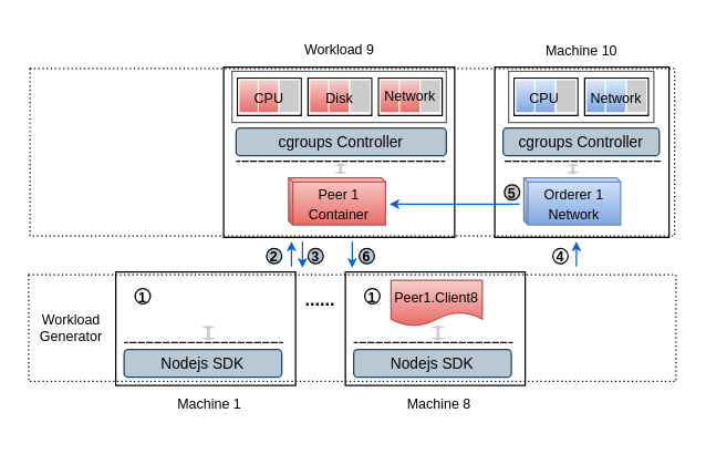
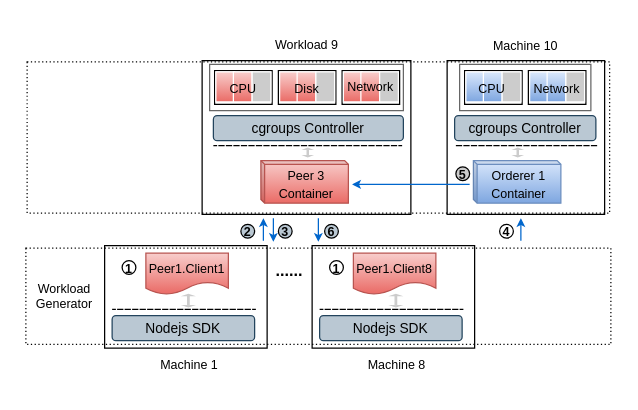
- <mxCell id="23" value="&lt;font style=&quot;font-size: 10px;&quot;&gt;Peer 1&lt;br style=&quot;&quot;&gt;Container&lt;/font&gt;" style="shape=cube;whiteSpace=wrap;html=1;boundedLbl=1;backgroundOutline=1;darkOpacity=0.05;darkOpacity2=0.1;shadow=0;strokeColor=#b85450;fillColor=#f8cecc;size=3;fontSize=11;gradientColor=#ea6b66;" parent="1" vertex="1"><mxGeometry x="208" y="128" width="70" height="34" as="geometry" /></mxCell>
+ <mxCell id="23" value="&lt;font style=&quot;font-size: 10px;&quot;&gt;Peer 3&lt;br style=&quot;&quot;&gt;Container&lt;/font&gt;" style="shape=cube;whiteSpace=wrap;html=1;boundedLbl=1;backgroundOutline=1;darkOpacity=0.05;darkOpacity2=0.1;shadow=0;strokeColor=#b85450;fillColor=#f8cecc;size=3;fontSize=11;gradientColor=#ea6b66;" parent="1" vertex="1"><mxGeometry x="208" y="128" width="70" height="34" as="geometry" /></mxCell>
- <mxCell id="40" value="&lt;font style=&quot;font-size: 10px;&quot;&gt;Orderer 1&lt;br style=&quot;&quot;&gt;Network&lt;/font&gt;" style="shape=cube;whiteSpace=wrap;html=1;boundedLbl=1;backgroundOutline=1;darkOpacity=0.05;darkOpacity2=0.1;shadow=0;strokeColor=#6c8ebf;fillColor=#dae8fc;size=3;fontSize=11;gradientColor=#7ea6e0;" parent="1" vertex="1"><mxGeometry x="378" y="128" width="70" height="34" as="geometry" /></mxCell>
+ <mxCell id="40" value="&lt;font style=&quot;font-size: 10px;&quot;&gt;Orderer 1&lt;br style=&quot;&quot;&gt;Container&lt;/font&gt;" style="shape=cube;whiteSpace=wrap;html=1;boundedLbl=1;backgroundOutline=1;darkOpacity=0.05;darkOpacity2=0.1;shadow=0;strokeColor=#6c8ebf;fillColor=#dae8fc;size=3;fontSize=11;gradientColor=#7ea6e0;" parent="1" vertex="1"><mxGeometry x="378" y="128" width="70" height="34" as="geometry" /></mxCell>
+ <mxCell id="51" value="&lt;font style=&quot;font-size: 10px;&quot;&gt;Peer1.Client1&lt;/font&gt;" style="shape=document;whiteSpace=wrap;html=1;boundedLbl=1;fillColor=#f8cecc;strokeColor=#b85450;gradientColor=#ea6b66;" vertex="1" parent="1"><mxGeometry x="116" y="202" width="66" height="33" as="geometry" /></mxCell>
